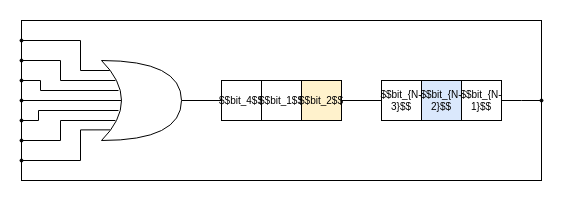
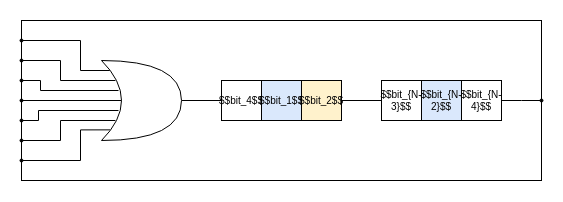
- <mxCell id="6" value="$$bit_1$$" style="rounded=0;whiteSpace=wrap;html=1;fontSize=10;spacingTop=0;spacing=0;" parent="1" vertex="1"><mxGeometry x="261" y="80" width="40" height="40" as="geometry" /></mxCell>
+ <mxCell id="6" value="$$bit_1$$" style="rounded=0;whiteSpace=wrap;html=1;fontSize=10;spacingTop=0;spacing=0;fillColor=#dae8fc;" parent="1" vertex="1"><mxGeometry x="261" y="80" width="40" height="40" as="geometry" /></mxCell>
- <mxCell id="11" value="$$bit_{N-1}$$" style="rounded=0;whiteSpace=wrap;html=1;fontSize=10;spacingTop=0;spacing=0;" parent="1" vertex="1"><mxGeometry x="461" y="80" width="40" height="40" as="geometry" /></mxCell>
+ <mxCell id="11" value="$$bit_{N-4}$$" style="rounded=0;whiteSpace=wrap;html=1;fontSize=10;spacingTop=0;spacing=0;" parent="1" vertex="1"><mxGeometry x="461" y="80" width="40" height="40" as="geometry" /></mxCell>
